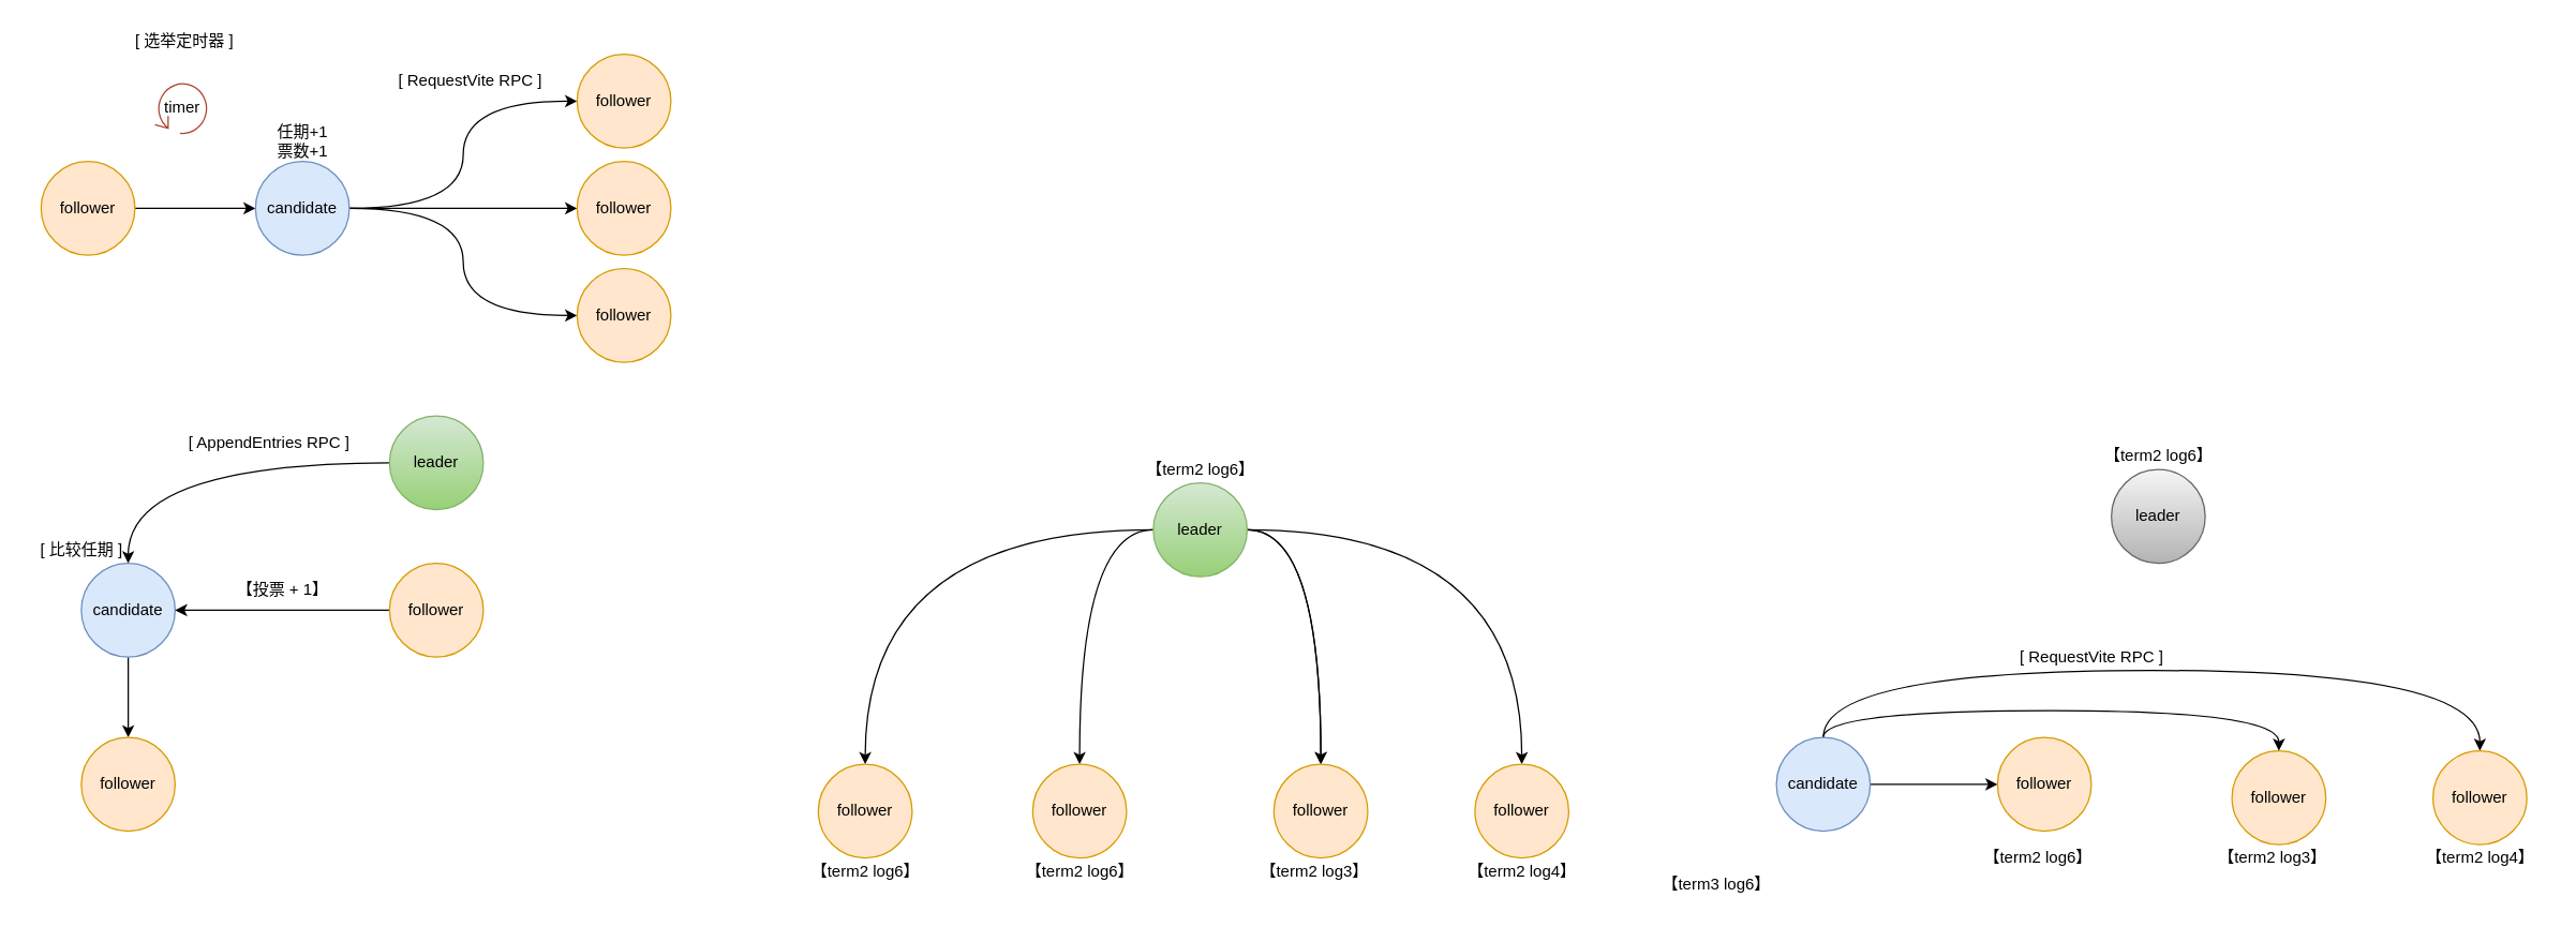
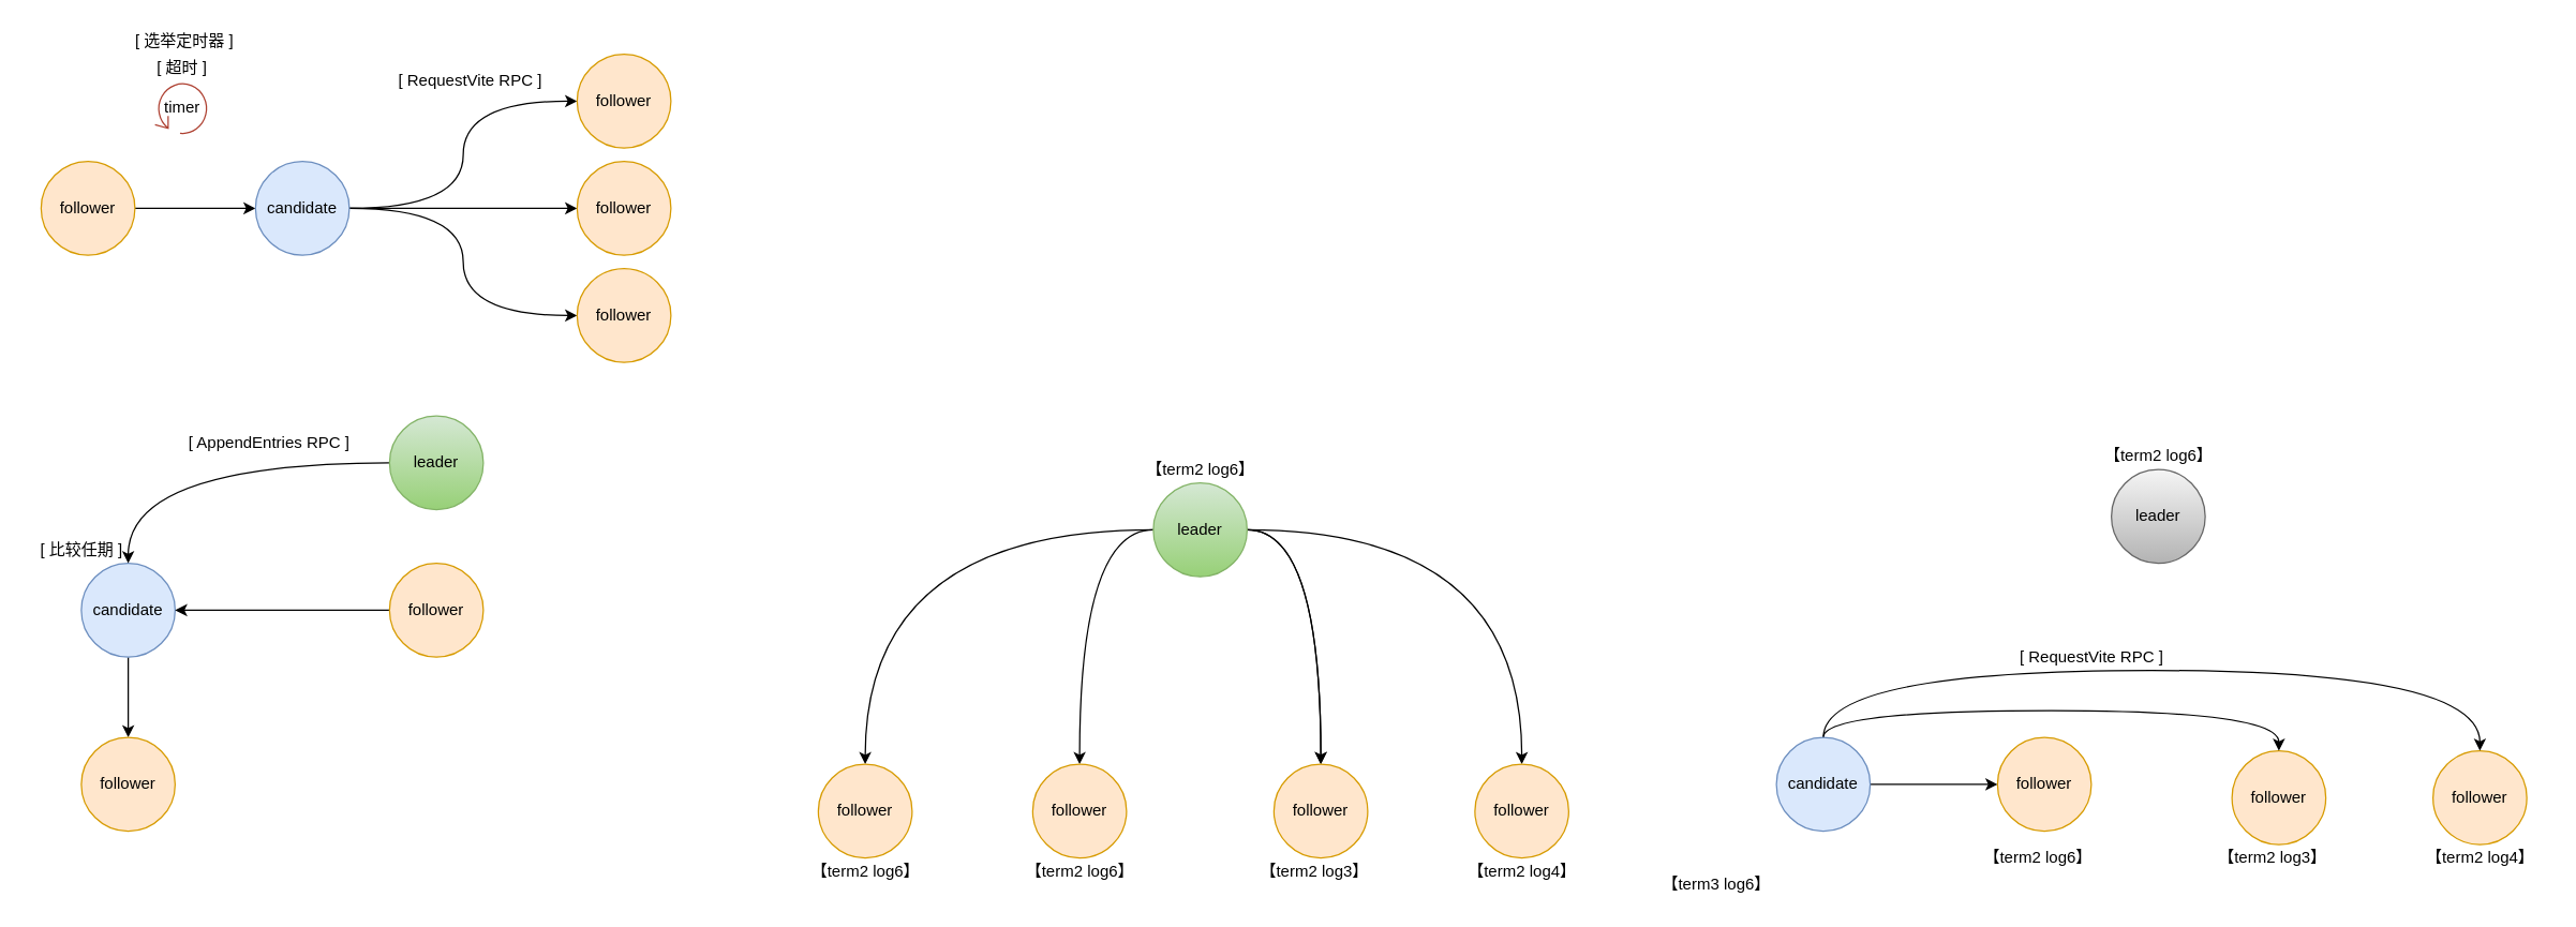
+ <mxCell id="5" value="[ 超时 ]" style="text;html=1;align=center;verticalAlign=middle;resizable=0;points=[];autosize=1;" vertex="1" parent="1"><mxGeometry x="110" y="40" width="50" height="20" as="geometry" /></mxCell>
- <mxCell id="11" value="任期+1&lt;br&gt;票数+1" style="text;html=1;align=center;verticalAlign=middle;resizable=0;points=[];autosize=1;" vertex="1" parent="1"><mxGeometry x="200" y="90" width="50" height="30" as="geometry" /></mxCell>
- <mxCell id="24" value="【投票 + 1】" style="text;html=1;align=center;verticalAlign=middle;resizable=0;points=[];autosize=1;" vertex="1" parent="1"><mxGeometry x="170" y="430" width="80" height="20" as="geometry" /></mxCell>
